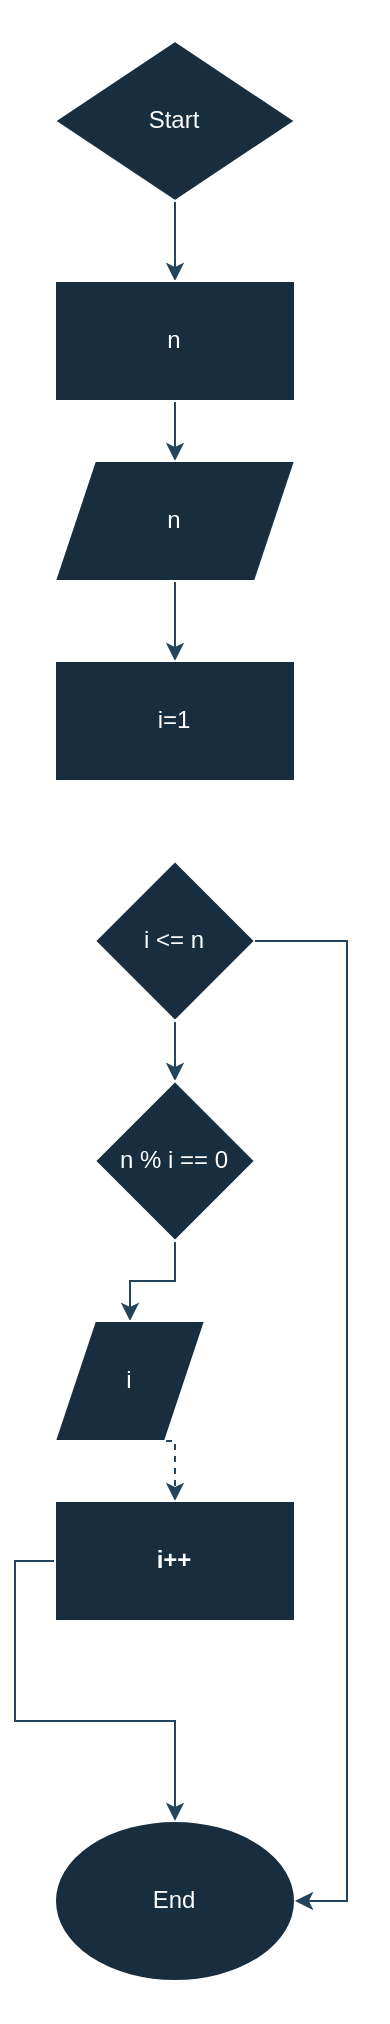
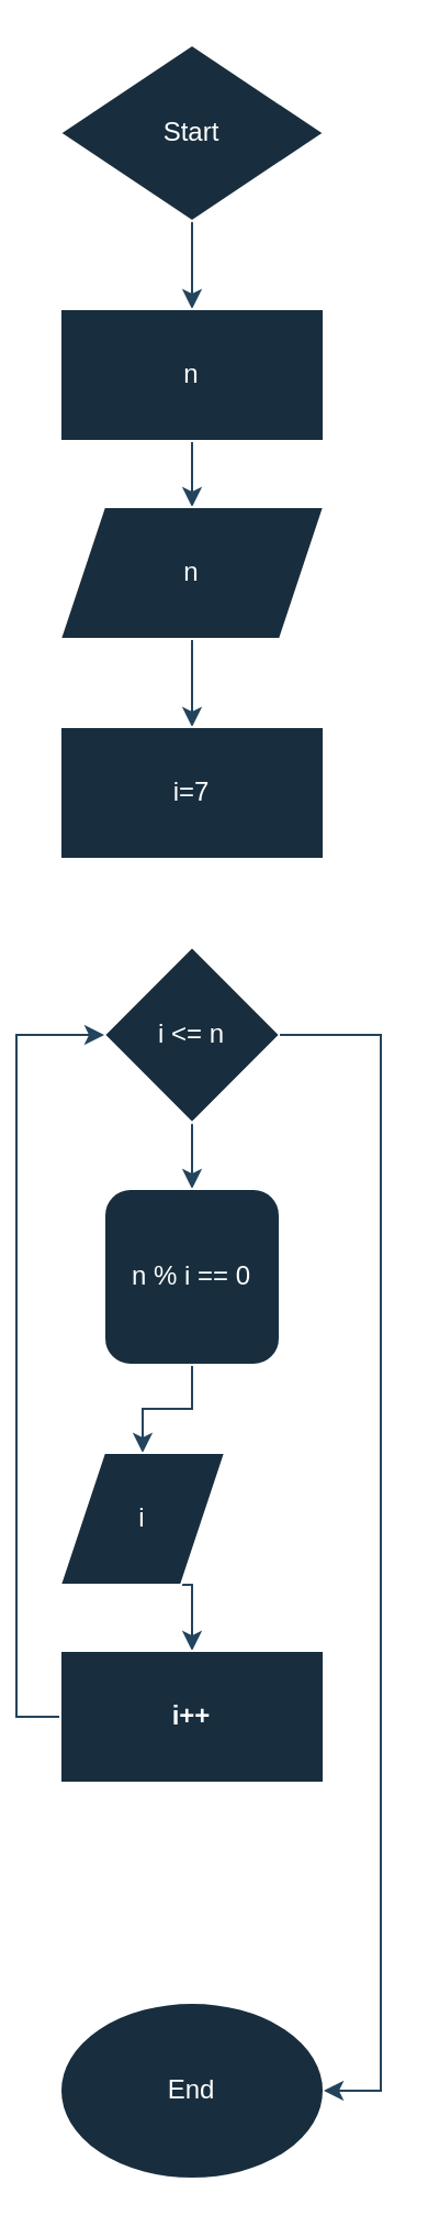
- <mxCell id="12" value="i=1" style="rounded=0;whiteSpace=wrap;html=1;labelBackgroundColor=none;fillColor=#182E3E;strokeColor=#FFFFFF;fontColor=#FFFFFF;" parent="1" vertex="1"><mxGeometry x="20" y="330" width="120" height="60" as="geometry" /></mxCell>
+ <mxCell id="12" value="i=7" style="rounded=0;whiteSpace=wrap;html=1;labelBackgroundColor=none;fillColor=#182E3E;strokeColor=#FFFFFF;fontColor=#FFFFFF;" parent="1" vertex="1"><mxGeometry x="20" y="330" width="120" height="60" as="geometry" /></mxCell>
- <mxCell id="14" value="n % i == 0" style="rhombus;whiteSpace=wrap;html=1;labelBackgroundColor=none;fillColor=#182E3E;strokeColor=#FFFFFF;fontColor=#FFFFFF;" parent="1" vertex="1"><mxGeometry x="40" y="540" width="80" height="80" as="geometry" /></mxCell>
+ <mxCell id="14" value="n % i == 0" style="whiteSpace=wrap;html=1;labelBackgroundColor=none;fillColor=#182E3E;strokeColor=#FFFFFF;fontColor=#FFFFFF;rounded=1;" parent="1" vertex="1"><mxGeometry x="40" y="540" width="80" height="80" as="geometry" /></mxCell>
- <mxCell id="15" style="edgeStyle=orthogonalEdgeStyle;rounded=0;orthogonalLoop=1;jettySize=auto;html=1;exitX=0.5;exitY=1;exitDx=0;exitDy=0;entryX=0.5;entryY=0;entryDx=0;entryDy=0;labelBackgroundColor=none;strokeColor=#23445D;fontColor=default;dashed=1;" parent="1" source="16" target="18" edge="1"><mxGeometry relative="1" as="geometry" /></mxCell>
+ <mxCell id="15" style="edgeStyle=orthogonalEdgeStyle;rounded=0;orthogonalLoop=1;jettySize=auto;html=1;exitX=0.5;exitY=1;exitDx=0;exitDy=0;entryX=0.5;entryY=0;entryDx=0;entryDy=0;labelBackgroundColor=none;strokeColor=#23445D;fontColor=default;" parent="1" source="16" target="18" edge="1"><mxGeometry relative="1" as="geometry" /></mxCell>
- <mxCell id="17" style="edgeStyle=orthogonalEdgeStyle;rounded=0;orthogonalLoop=1;jettySize=auto;html=1;exitX=0;exitY=0.5;exitDx=0;exitDy=0;labelBackgroundColor=none;strokeColor=#23445D;fontColor=default;" parent="1" source="18" target="9" edge="1"><mxGeometry relative="1" as="geometry" /></mxCell>
+ <mxCell id="17" style="edgeStyle=orthogonalEdgeStyle;rounded=0;orthogonalLoop=1;jettySize=auto;html=1;exitX=0;exitY=0.5;exitDx=0;exitDy=0;entryX=0;entryY=0.5;entryDx=0;entryDy=0;labelBackgroundColor=none;strokeColor=#23445D;fontColor=default;" parent="1" source="18" target="8" edge="1"><mxGeometry relative="1" as="geometry" /></mxCell>
